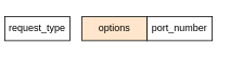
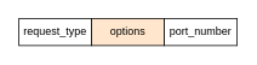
- <mxCell id="2" value="request_type" style="rounded=0;whiteSpace=wrap;html=1;" parent="1" vertex="1"><mxGeometry x="5" y="20" width="80" height="30" as="geometry" /></mxCell>
+ <mxCell id="2" value="request_type" style="rounded=0;whiteSpace=wrap;html=1;" parent="1" vertex="1"><mxGeometry x="20" y="20" width="80" height="30" as="geometry" /></mxCell>
